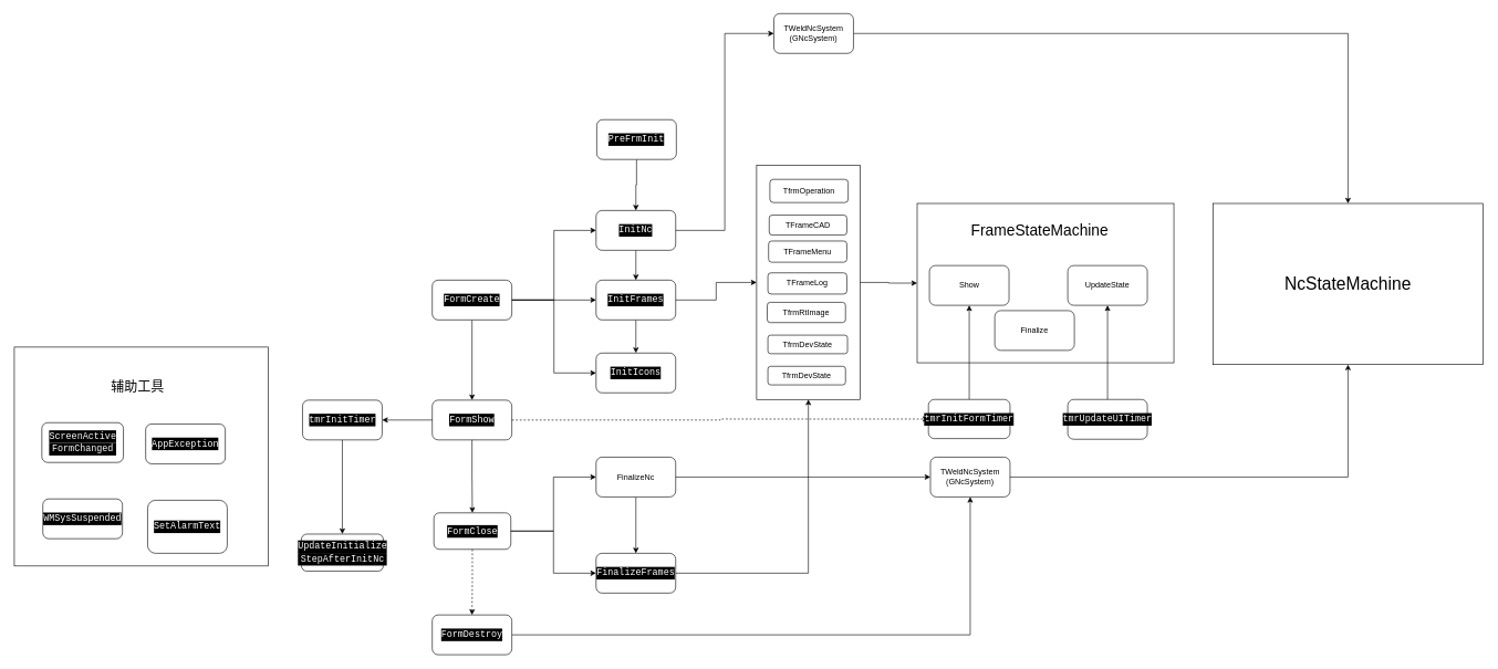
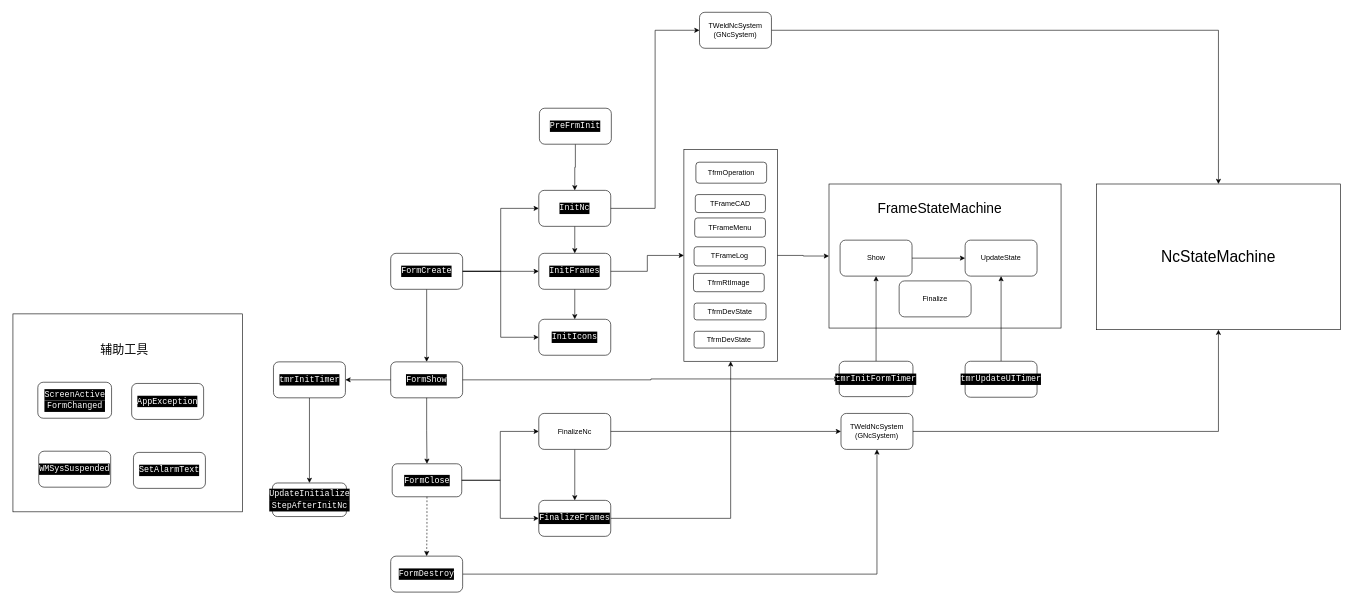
+ <mxCell id="39" style="edgeStyle=orthogonalEdgeStyle;rounded=0;orthogonalLoop=1;jettySize=auto;html=1;exitX=1;exitY=0.5;exitDx=0;exitDy=0;entryX=0;entryY=0.5;entryDx=0;entryDy=0;" edge="1" parent="1" source="40" target="41"><mxGeometry relative="1" as="geometry" /></mxCell>
- <mxCell id="59" style="edgeStyle=orthogonalEdgeStyle;rounded=0;orthogonalLoop=1;jettySize=auto;html=1;exitX=1;exitY=0.5;exitDx=0;exitDy=0;entryX=0;entryY=0.5;entryDx=0;entryDy=0;dashed=1;" edge="1" parent="1" source="23" target="6"><mxGeometry relative="1" as="geometry" /></mxCell>
+ <mxCell id="59" style="edgeStyle=orthogonalEdgeStyle;rounded=0;orthogonalLoop=1;jettySize=auto;html=1;exitX=1;exitY=0.5;exitDx=0;exitDy=0;entryX=0;entryY=0.5;entryDx=0;entryDy=0;" edge="1" parent="1" source="23" target="6"><mxGeometry relative="1" as="geometry" /></mxCell>
- <mxCell id="66" value="&lt;div style=&quot;color: rgb(255, 255, 255); background-color: rgb(0, 0, 0); font-family: Consolas, &amp;quot;Courier New&amp;quot;, monospace; font-size: 14px; line-height: 19px;&quot;&gt;SetAlarmText&lt;/div&gt;" style="rounded=1;whiteSpace=wrap;html=1;" vertex="1" parent="61"><mxGeometry x="201" y="231" width="120" height="80" as="geometry" /></mxCell>
+ <mxCell id="66" value="&lt;div style=&quot;color: rgb(255, 255, 255); background-color: rgb(0, 0, 0); font-family: Consolas, &amp;quot;Courier New&amp;quot;, monospace; font-size: 14px; line-height: 19px;&quot;&gt;SetAlarmText&lt;/div&gt;" style="rounded=1;whiteSpace=wrap;html=1;" vertex="1" parent="61"><mxGeometry x="201" y="231" width="120" height="60" as="geometry" /></mxCell>
